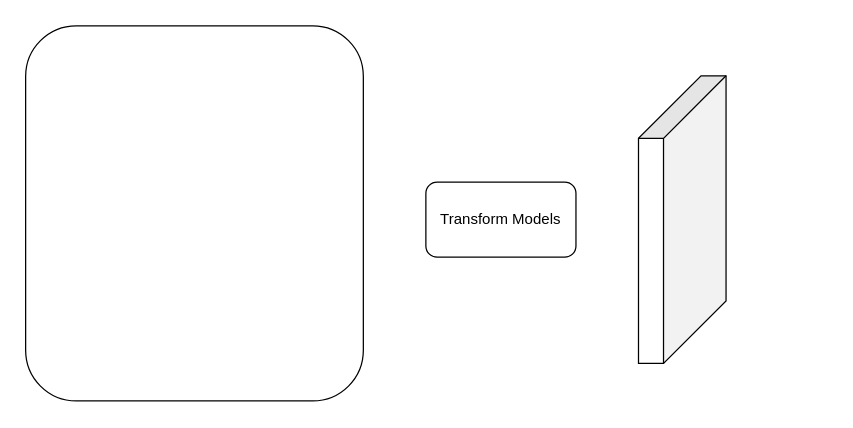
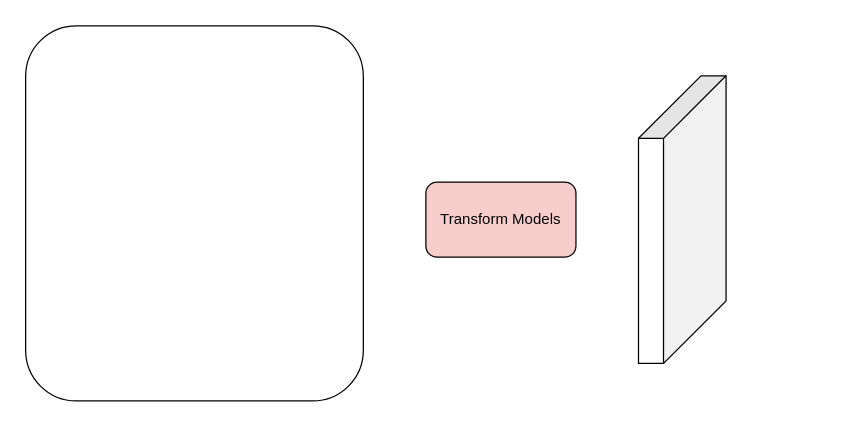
- <mxCell id="4" value="Transform Models" style="rounded=1;whiteSpace=wrap;html=1;" vertex="1" parent="1"><mxGeometry x="340" y="145" width="120" height="60" as="geometry" /></mxCell>
+ <mxCell id="4" value="Transform Models" style="rounded=1;whiteSpace=wrap;html=1;fillColor=#f8cecc;" vertex="1" parent="1"><mxGeometry x="340" y="145" width="120" height="60" as="geometry" /></mxCell>
